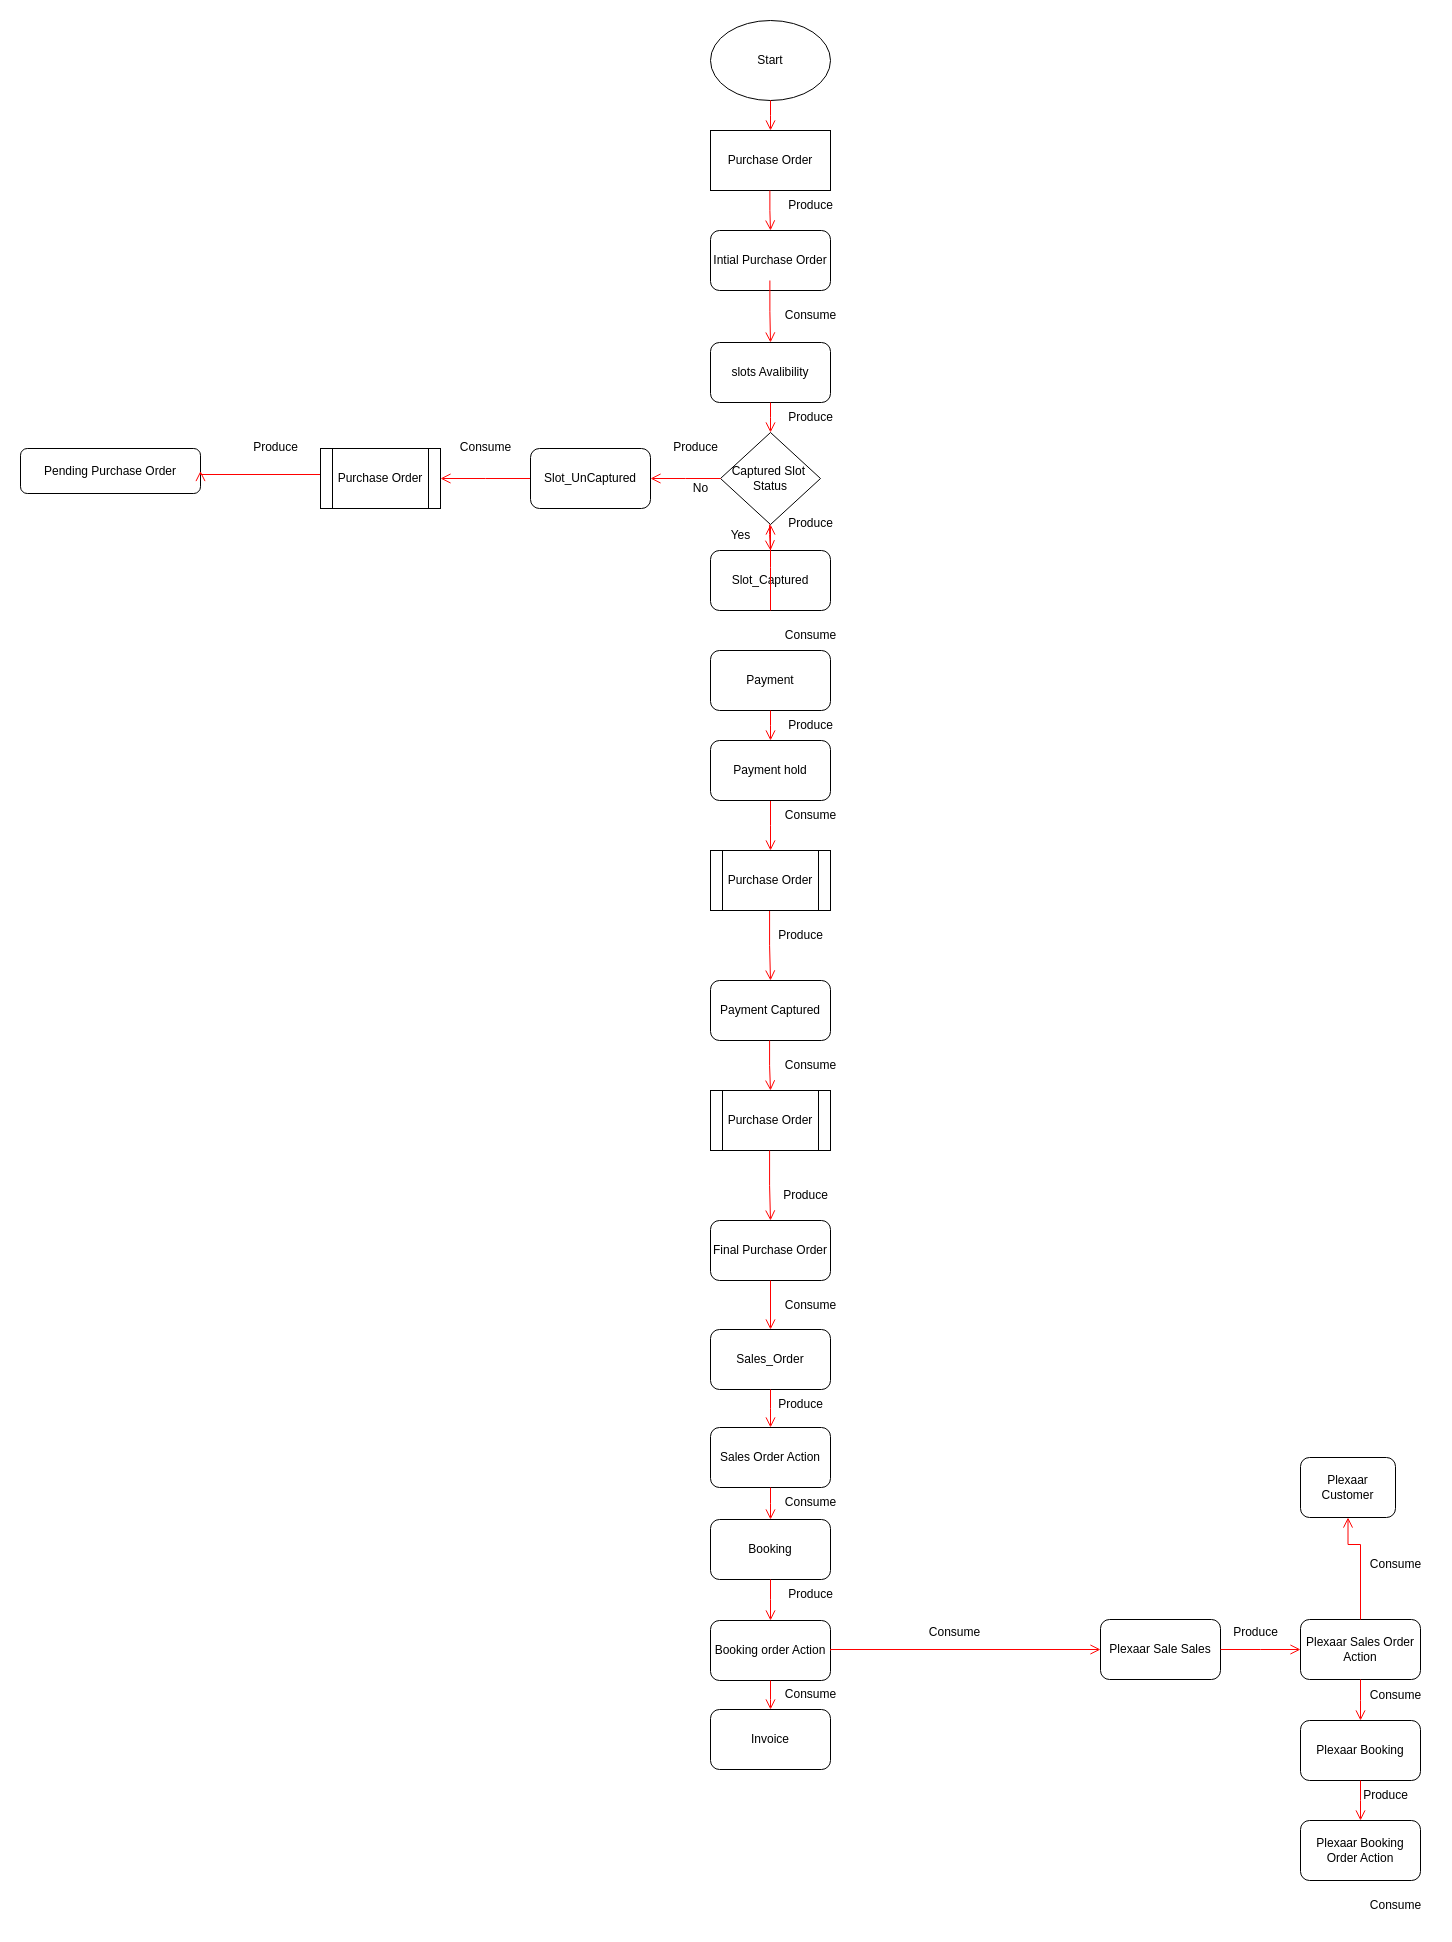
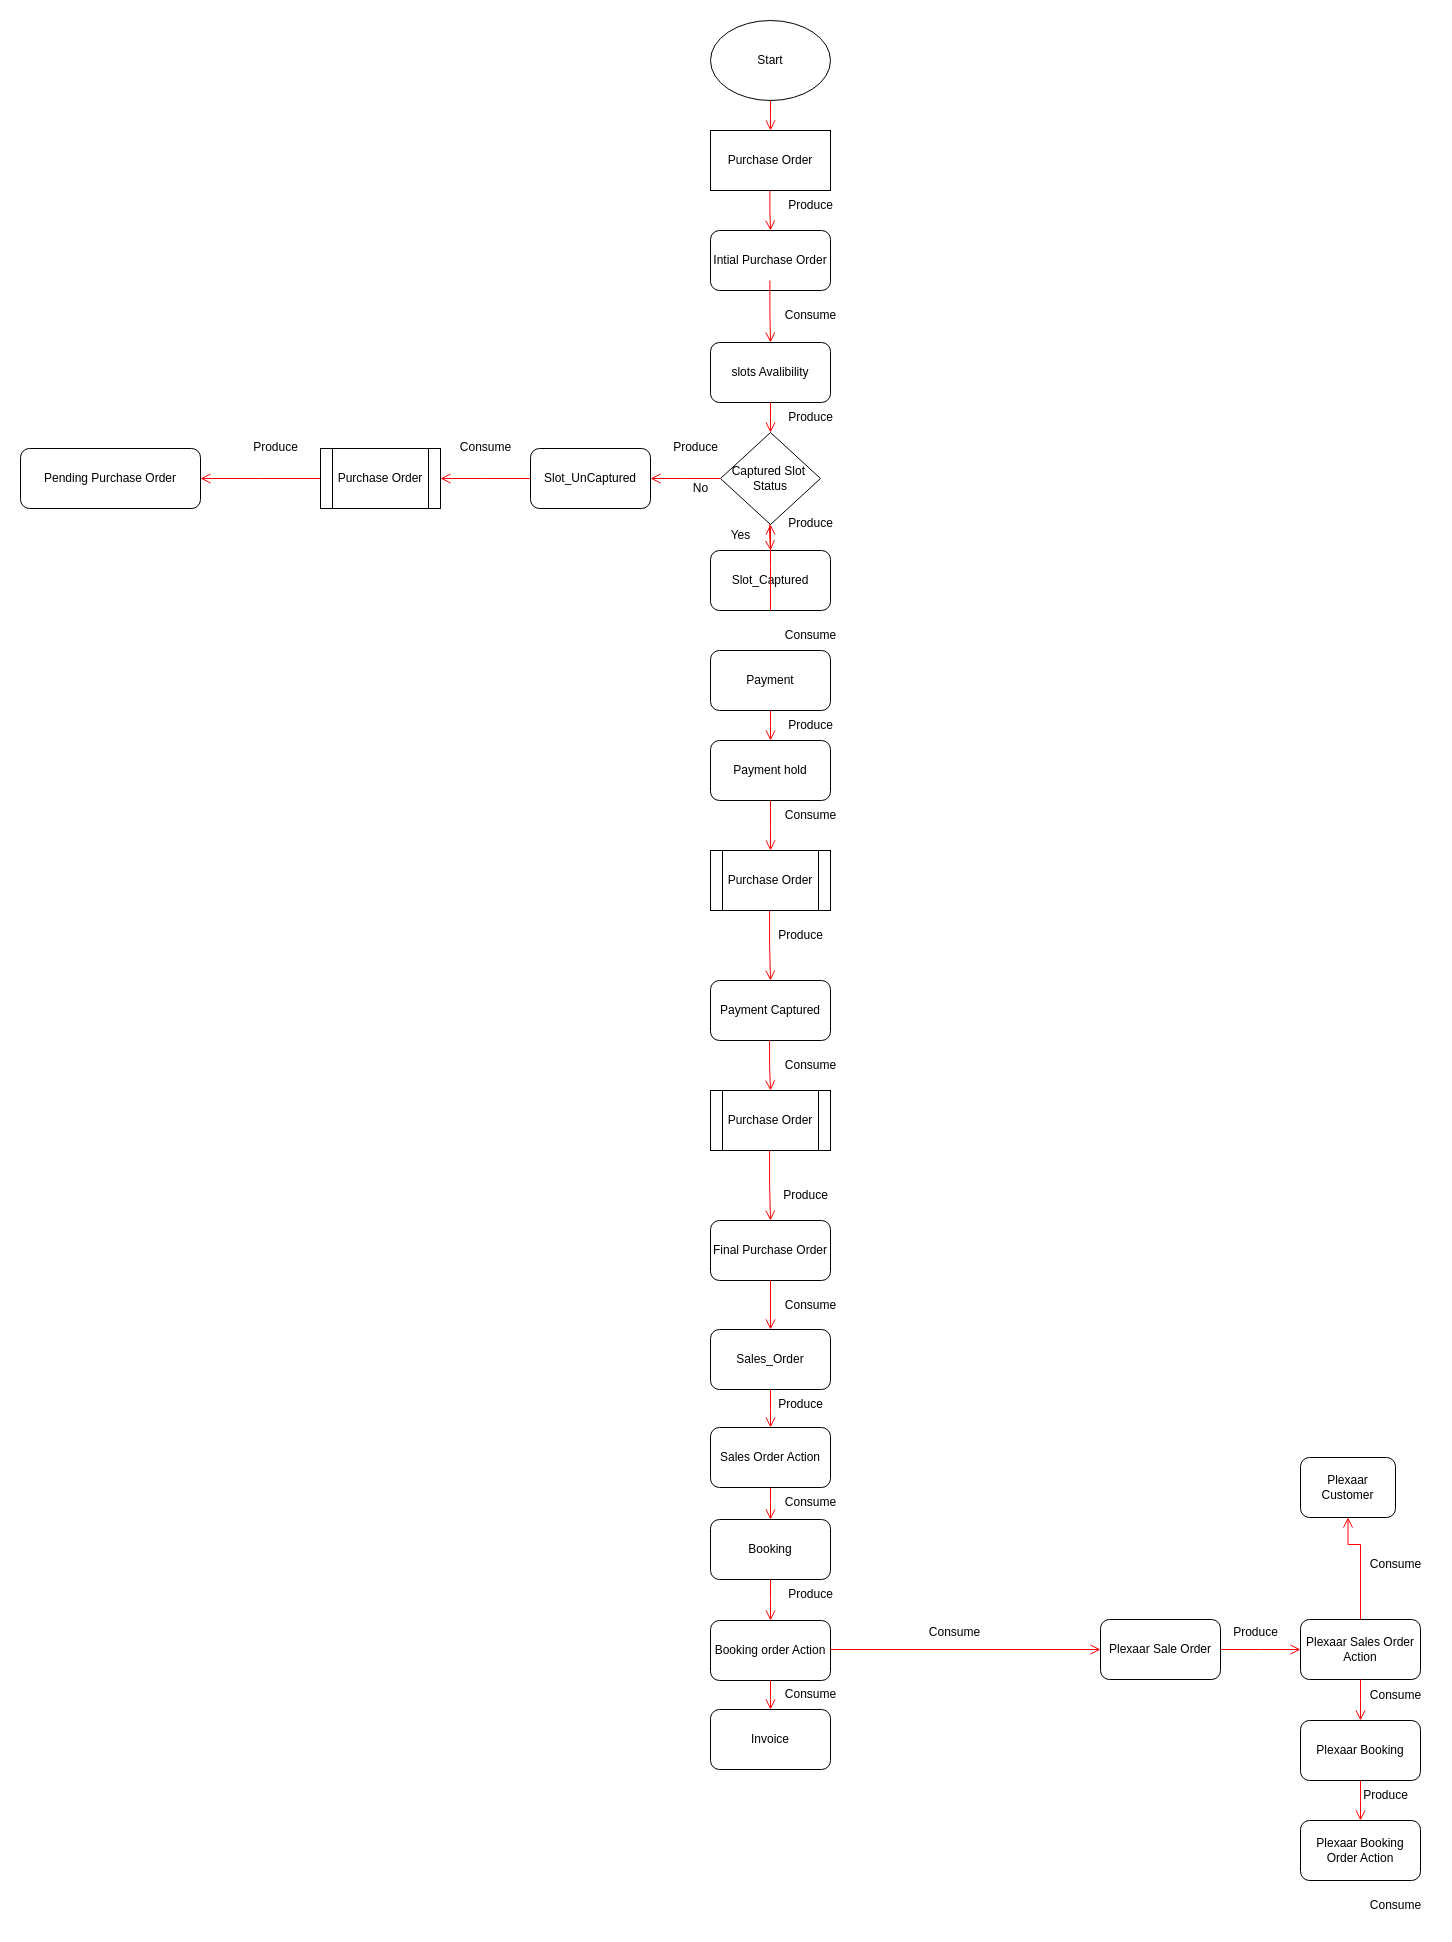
- <mxCell id="38" value="Pending Purchase Order" style="rounded=1;whiteSpace=wrap;html=1;" parent="1" vertex="1"><mxGeometry x="20" y="448" width="180" height="45" as="geometry" /></mxCell>
+ <mxCell id="38" value="Pending Purchase Order" style="rounded=1;whiteSpace=wrap;html=1;" parent="1" vertex="1"><mxGeometry x="20" y="448" width="180" height="60" as="geometry" /></mxCell>
- <mxCell id="4" value="Plexaar Sale Sales" style="rounded=1;whiteSpace=wrap;html=1;" parent="1" vertex="1"><mxGeometry x="1100" y="1619" width="120" height="60" as="geometry" /></mxCell>
+ <mxCell id="4" value="Plexaar Sale Order" style="rounded=1;whiteSpace=wrap;html=1;" parent="1" vertex="1"><mxGeometry x="1100" y="1619" width="120" height="60" as="geometry" /></mxCell>
